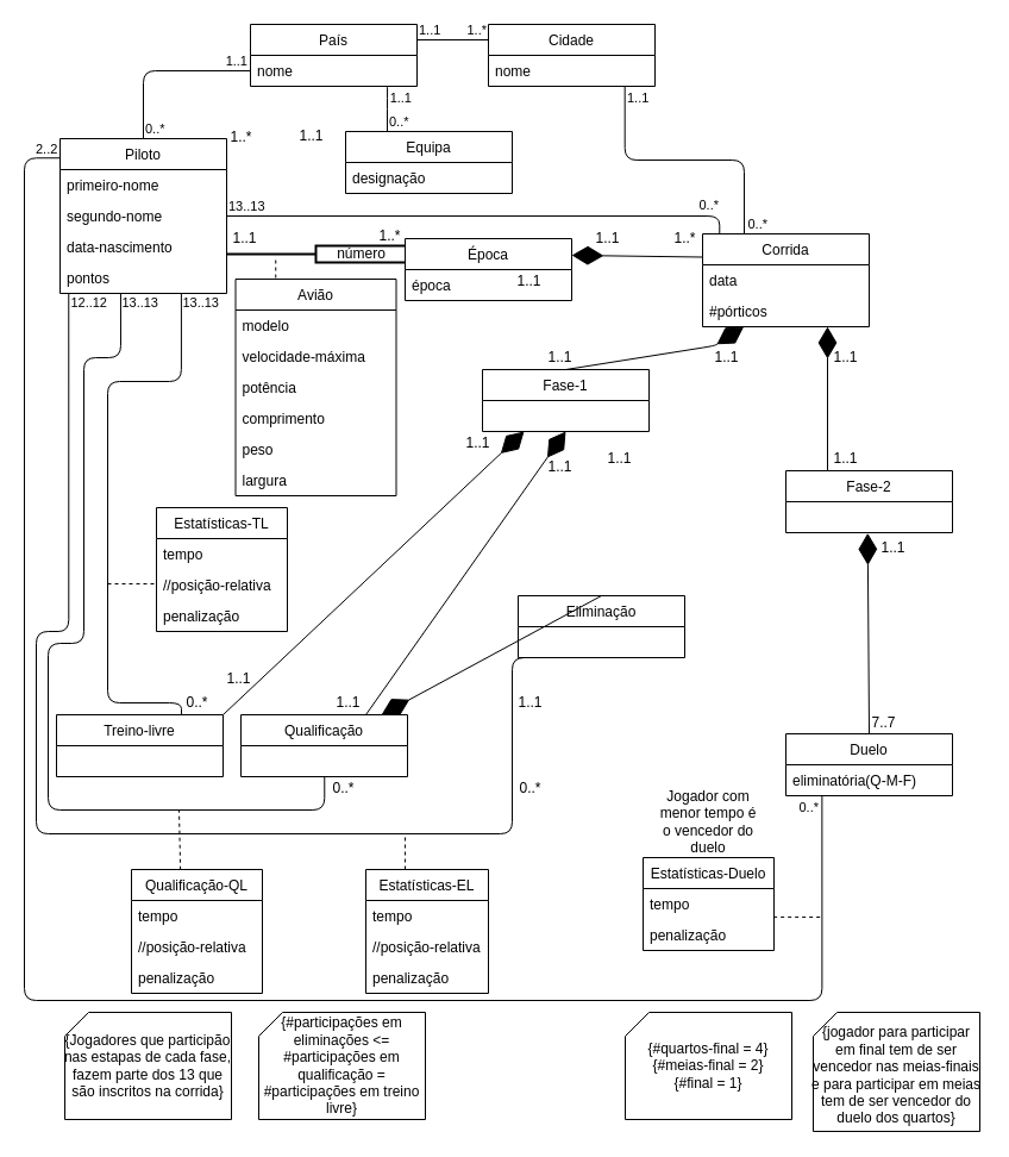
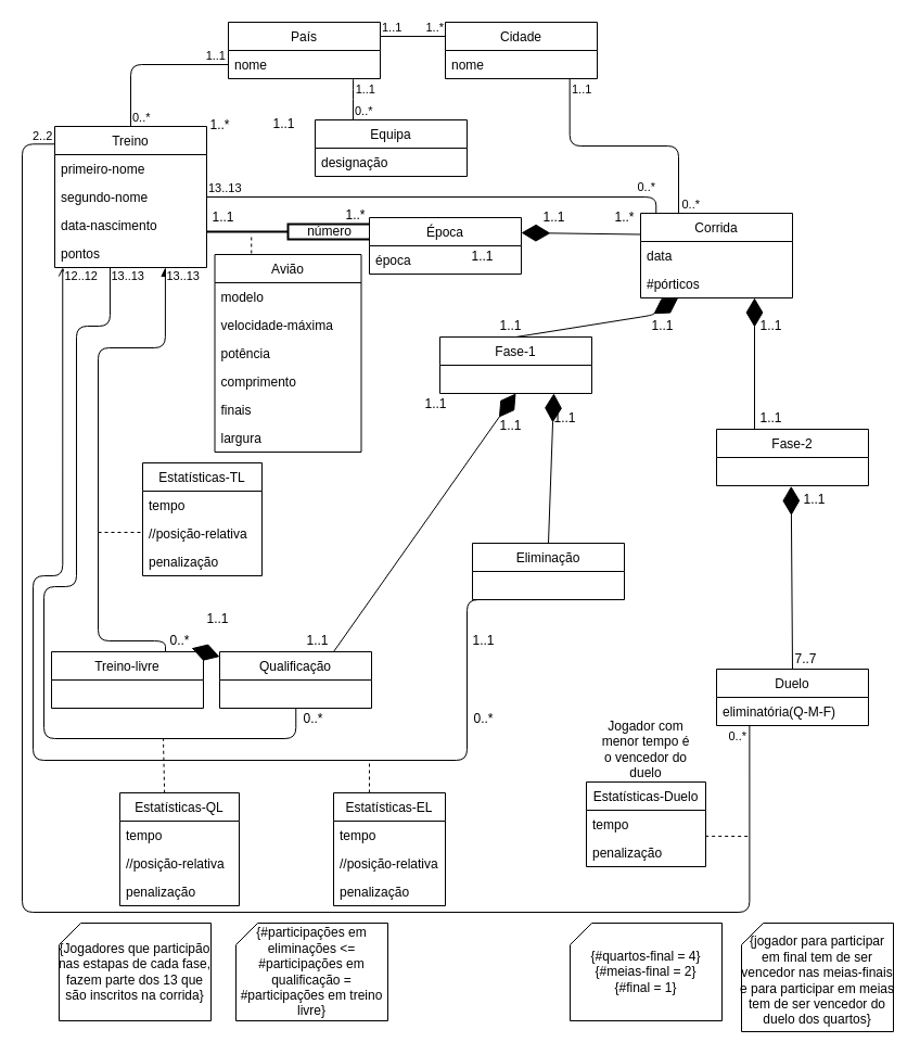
- <mxCell id="2" value="Piloto" style="swimlane;fontStyle=0;childLayout=stackLayout;horizontal=1;startSize=26;fillColor=none;horizontalStack=0;resizeParent=1;resizeParentMax=0;resizeLast=0;collapsible=1;marginBottom=0;" parent="1" vertex="1"><mxGeometry x="50" y="116" width="140" height="130" as="geometry" /></mxCell>
+ <mxCell id="2" value="Treino" style="swimlane;fontStyle=0;childLayout=stackLayout;horizontal=1;startSize=26;fillColor=none;horizontalStack=0;resizeParent=1;resizeParentMax=0;resizeLast=0;collapsible=1;marginBottom=0;" parent="1" vertex="1"><mxGeometry x="50" y="116" width="140" height="130" as="geometry" /></mxCell>
- <mxCell id="53" value="" style="endArrow=none;html=1;edgeStyle=orthogonalEdgeStyle;exitX=0.5;exitY=1;exitDx=0;exitDy=0;entryX=0.052;entryY=0.998;entryDx=0;entryDy=0;entryPerimeter=0;" parent="1" source="59" target="6" edge="1"><mxGeometry relative="1" as="geometry"><mxPoint x="450" y="760" as="sourcePoint" /><mxPoint x="57" y="250" as="targetPoint" /><Array as="points"><mxPoint x="430" y="700" /><mxPoint x="30" y="700" /><mxPoint x="30" y="530" /><mxPoint x="57" y="530" /></Array></mxGeometry></mxCell>
+ <mxCell id="53" value="" style="endArrow=open;html=1;edgeStyle=orthogonalEdgeStyle;exitX=0.5;exitY=1;exitDx=0;exitDy=0;entryX=0.052;entryY=0.998;entryDx=0;entryDy=0;entryPerimeter=0;" parent="1" source="59" target="6" edge="1"><mxGeometry relative="1" as="geometry"><mxPoint x="450" y="760" as="sourcePoint" /><mxPoint x="57" y="250" as="targetPoint" /><Array as="points"><mxPoint x="430" y="700" /><mxPoint x="30" y="700" /><mxPoint x="30" y="530" /><mxPoint x="57" y="530" /></Array></mxGeometry></mxCell>
- <mxCell id="57" value="" style="endArrow=none;html=1;edgeStyle=orthogonalEdgeStyle;exitX=0.75;exitY=0;exitDx=0;exitDy=0;entryX=0.728;entryY=0.998;entryDx=0;entryDy=0;entryPerimeter=0;" parent="1" source="52" target="6" edge="1"><mxGeometry relative="1" as="geometry"><mxPoint x="80" y="540" as="sourcePoint" /><mxPoint x="152" y="250" as="targetPoint" /><Array as="points"><mxPoint x="152" y="590" /><mxPoint x="90" y="590" /><mxPoint x="90" y="320" /><mxPoint x="152" y="320" /></Array></mxGeometry></mxCell>
+ <mxCell id="57" value="" style="endArrow=block;html=1;edgeStyle=orthogonalEdgeStyle;exitX=0.75;exitY=0;exitDx=0;exitDy=0;entryX=0.728;entryY=0.998;entryDx=0;entryDy=0;entryPerimeter=0;" parent="1" source="52" target="6" edge="1"><mxGeometry relative="1" as="geometry"><mxPoint x="80" y="540" as="sourcePoint" /><mxPoint x="152" y="250" as="targetPoint" /><Array as="points"><mxPoint x="152" y="590" /><mxPoint x="90" y="590" /><mxPoint x="90" y="320" /><mxPoint x="152" y="320" /></Array></mxGeometry></mxCell>
- <mxCell id="33" value="peso" style="text;strokeColor=none;fillColor=none;align=left;verticalAlign=top;spacingLeft=4;spacingRight=4;overflow=hidden;rotatable=0;points=[[0,0.5],[1,0.5]];portConstraint=eastwest;" parent="28" vertex="1"><mxGeometry y="130" width="135" height="26" as="geometry" /></mxCell>
+ <mxCell id="33" value="finais" style="text;strokeColor=none;fillColor=none;align=left;verticalAlign=top;spacingLeft=4;spacingRight=4;overflow=hidden;rotatable=0;points=[[0,0.5],[1,0.5]];portConstraint=eastwest;" parent="28" vertex="1"><mxGeometry y="130" width="135" height="26" as="geometry" /></mxCell>
- <mxCell id="73" value="" style="endArrow=diamondThin;endFill=1;endSize=24;html=1;entryX=0.25;entryY=1;entryDx=0;entryDy=0;exitX=1;exitY=0;exitDx=0;exitDy=0;" parent="1" source="52" target="48" edge="1"><mxGeometry width="160" relative="1" as="geometry"><mxPoint x="90" y="520" as="sourcePoint" /><mxPoint x="250" y="520" as="targetPoint" /></mxGeometry></mxCell>
+ <mxCell id="73" value="" style="endArrow=diamondThin;endFill=1;endSize=24;html=1;exitX=1;exitY=0;exitDx=0;exitDy=0;" parent="1" source="52" target="58" edge="1"><mxGeometry width="160" relative="1" as="geometry"><mxPoint x="90" y="520" as="sourcePoint" /><mxPoint x="250" y="520" as="targetPoint" /></mxGeometry></mxCell>
- <mxCell id="75" value="" style="endArrow=diamondThin;endFill=1;endSize=24;html=1;exitX=0.5;exitY=0;exitDx=0;exitDy=0;" parent="1" source="59" target="58" edge="1"><mxGeometry width="160" relative="1" as="geometry"><mxPoint x="282" y="610" as="sourcePoint" /><mxPoint x="321" y="509" as="targetPoint" /></mxGeometry></mxCell>
+ <mxCell id="75" value="" style="endArrow=diamondThin;endFill=1;endSize=24;html=1;entryX=0.75;entryY=1;entryDx=0;entryDy=0;exitX=0.5;exitY=0;exitDx=0;exitDy=0;" parent="1" source="59" target="48" edge="1"><mxGeometry width="160" relative="1" as="geometry"><mxPoint x="282" y="610" as="sourcePoint" /><mxPoint x="321" y="509" as="targetPoint" /></mxGeometry></mxCell>
- <mxCell id="93" value="Qualificação-QL" style="swimlane;fontStyle=0;childLayout=stackLayout;horizontal=1;startSize=26;fillColor=none;horizontalStack=0;resizeParent=1;resizeParentMax=0;resizeLast=0;collapsible=1;marginBottom=0;" parent="1" vertex="1"><mxGeometry x="110" y="730" width="110" height="104" as="geometry" /></mxCell>
+ <mxCell id="93" value="Estatísticas-QL" style="swimlane;fontStyle=0;childLayout=stackLayout;horizontal=1;startSize=26;fillColor=none;horizontalStack=0;resizeParent=1;resizeParentMax=0;resizeLast=0;collapsible=1;marginBottom=0;" parent="1" vertex="1"><mxGeometry x="110" y="730" width="110" height="104" as="geometry" /></mxCell>
